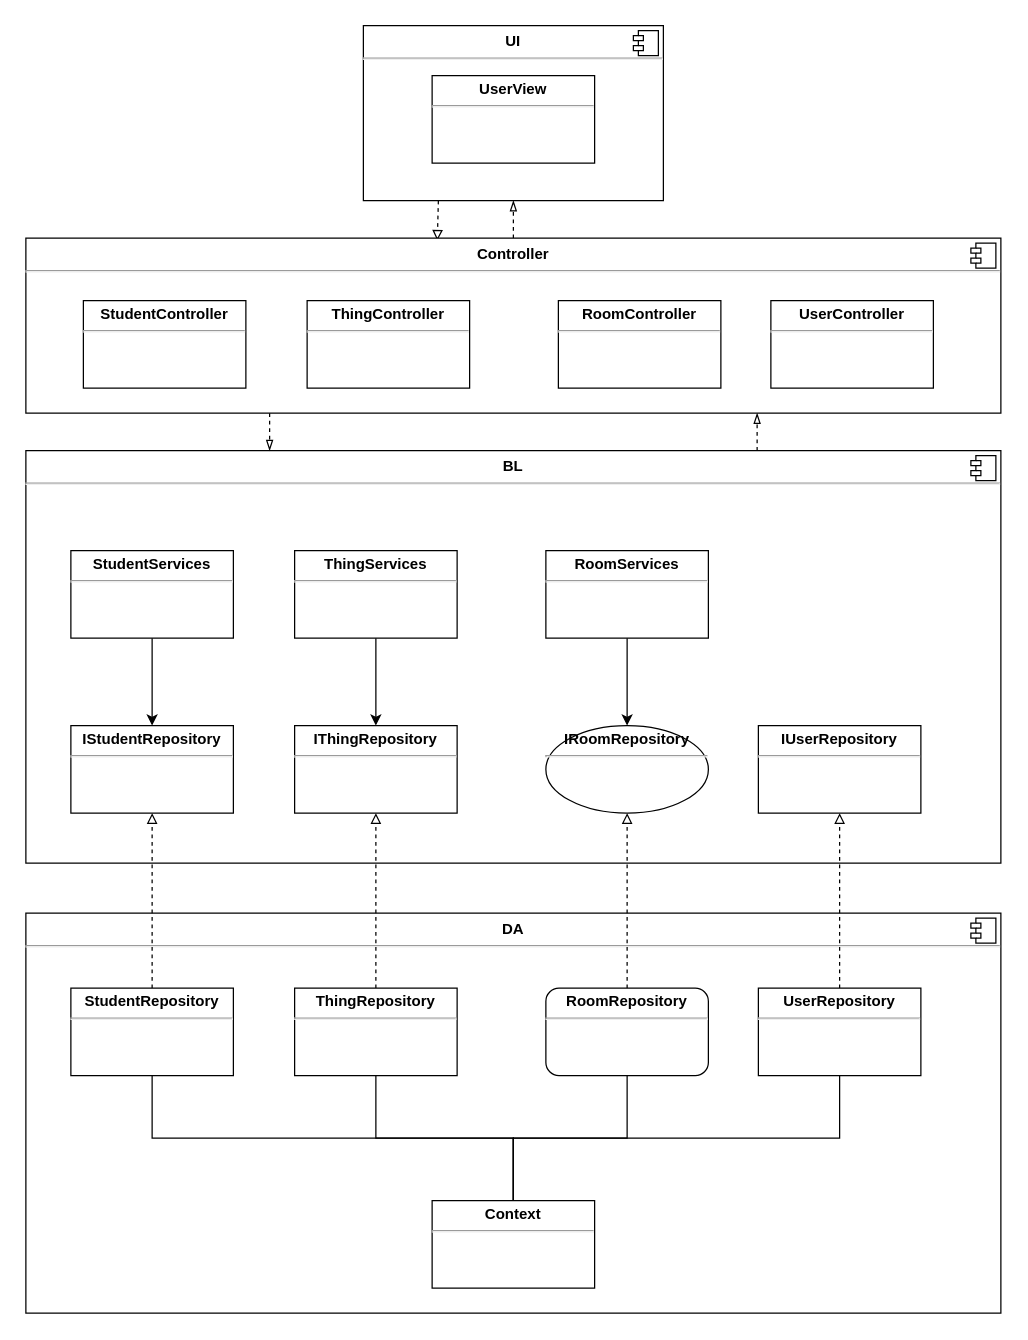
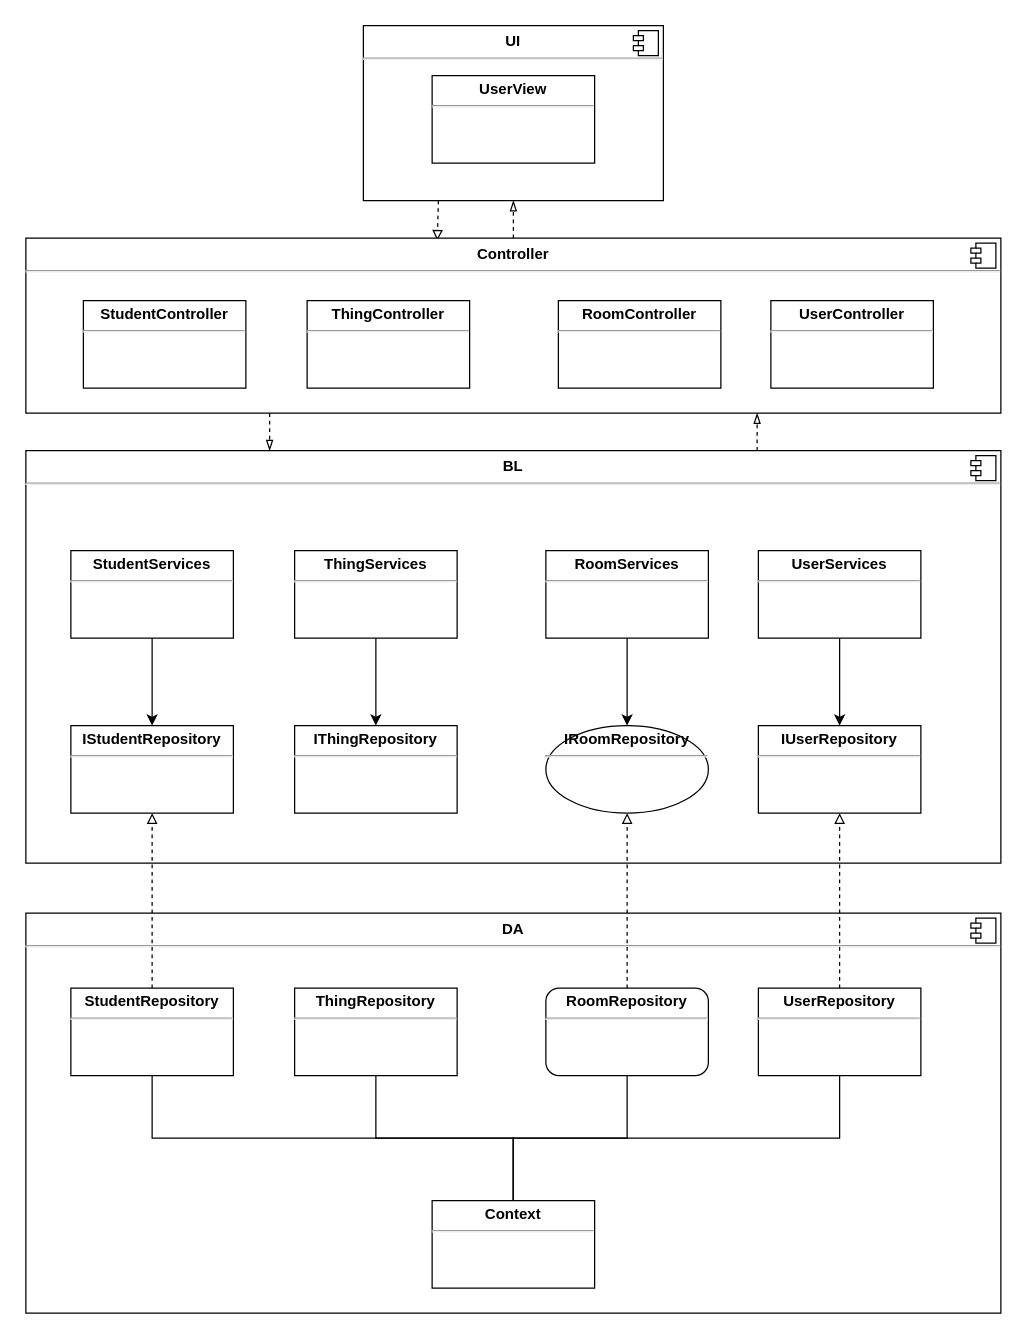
+ <mxCell id="24" value="&lt;p style=&quot;margin: 4px 0px 0px; text-align: center;&quot;&gt;&lt;b style=&quot;&quot;&gt;UserServices&lt;/b&gt;&lt;/p&gt;&lt;hr&gt;&lt;p style=&quot;margin:0px;margin-left:8px;&quot;&gt;&lt;br&gt;&lt;/p&gt;" style="verticalAlign=top;align=left;overflow=fill;fontSize=12;fontFamily=Helvetica;html=1;whiteSpace=wrap;" parent="1" vertex="1"><mxGeometry x="606" y="440" width="130" height="70" as="geometry" /></mxCell>
+ <mxCell id="23" style="edgeStyle=orthogonalEdgeStyle;rounded=0;orthogonalLoop=1;jettySize=auto;html=1;exitX=0.5;exitY=1;exitDx=0;exitDy=0;entryX=0.5;entryY=0;entryDx=0;entryDy=0;" parent="1" source="24" target="31" edge="1"><mxGeometry relative="1" as="geometry" /></mxCell>
- <mxCell id="18" style="edgeStyle=orthogonalEdgeStyle;rounded=0;orthogonalLoop=1;jettySize=auto;html=1;exitX=0.5;exitY=0;exitDx=0;exitDy=0;entryX=0.5;entryY=1;entryDx=0;entryDy=0;endArrow=block;endFill=0;dashed=1;" parent="1" source="19" target="33" edge="1"><mxGeometry relative="1" as="geometry" /></mxCell>
